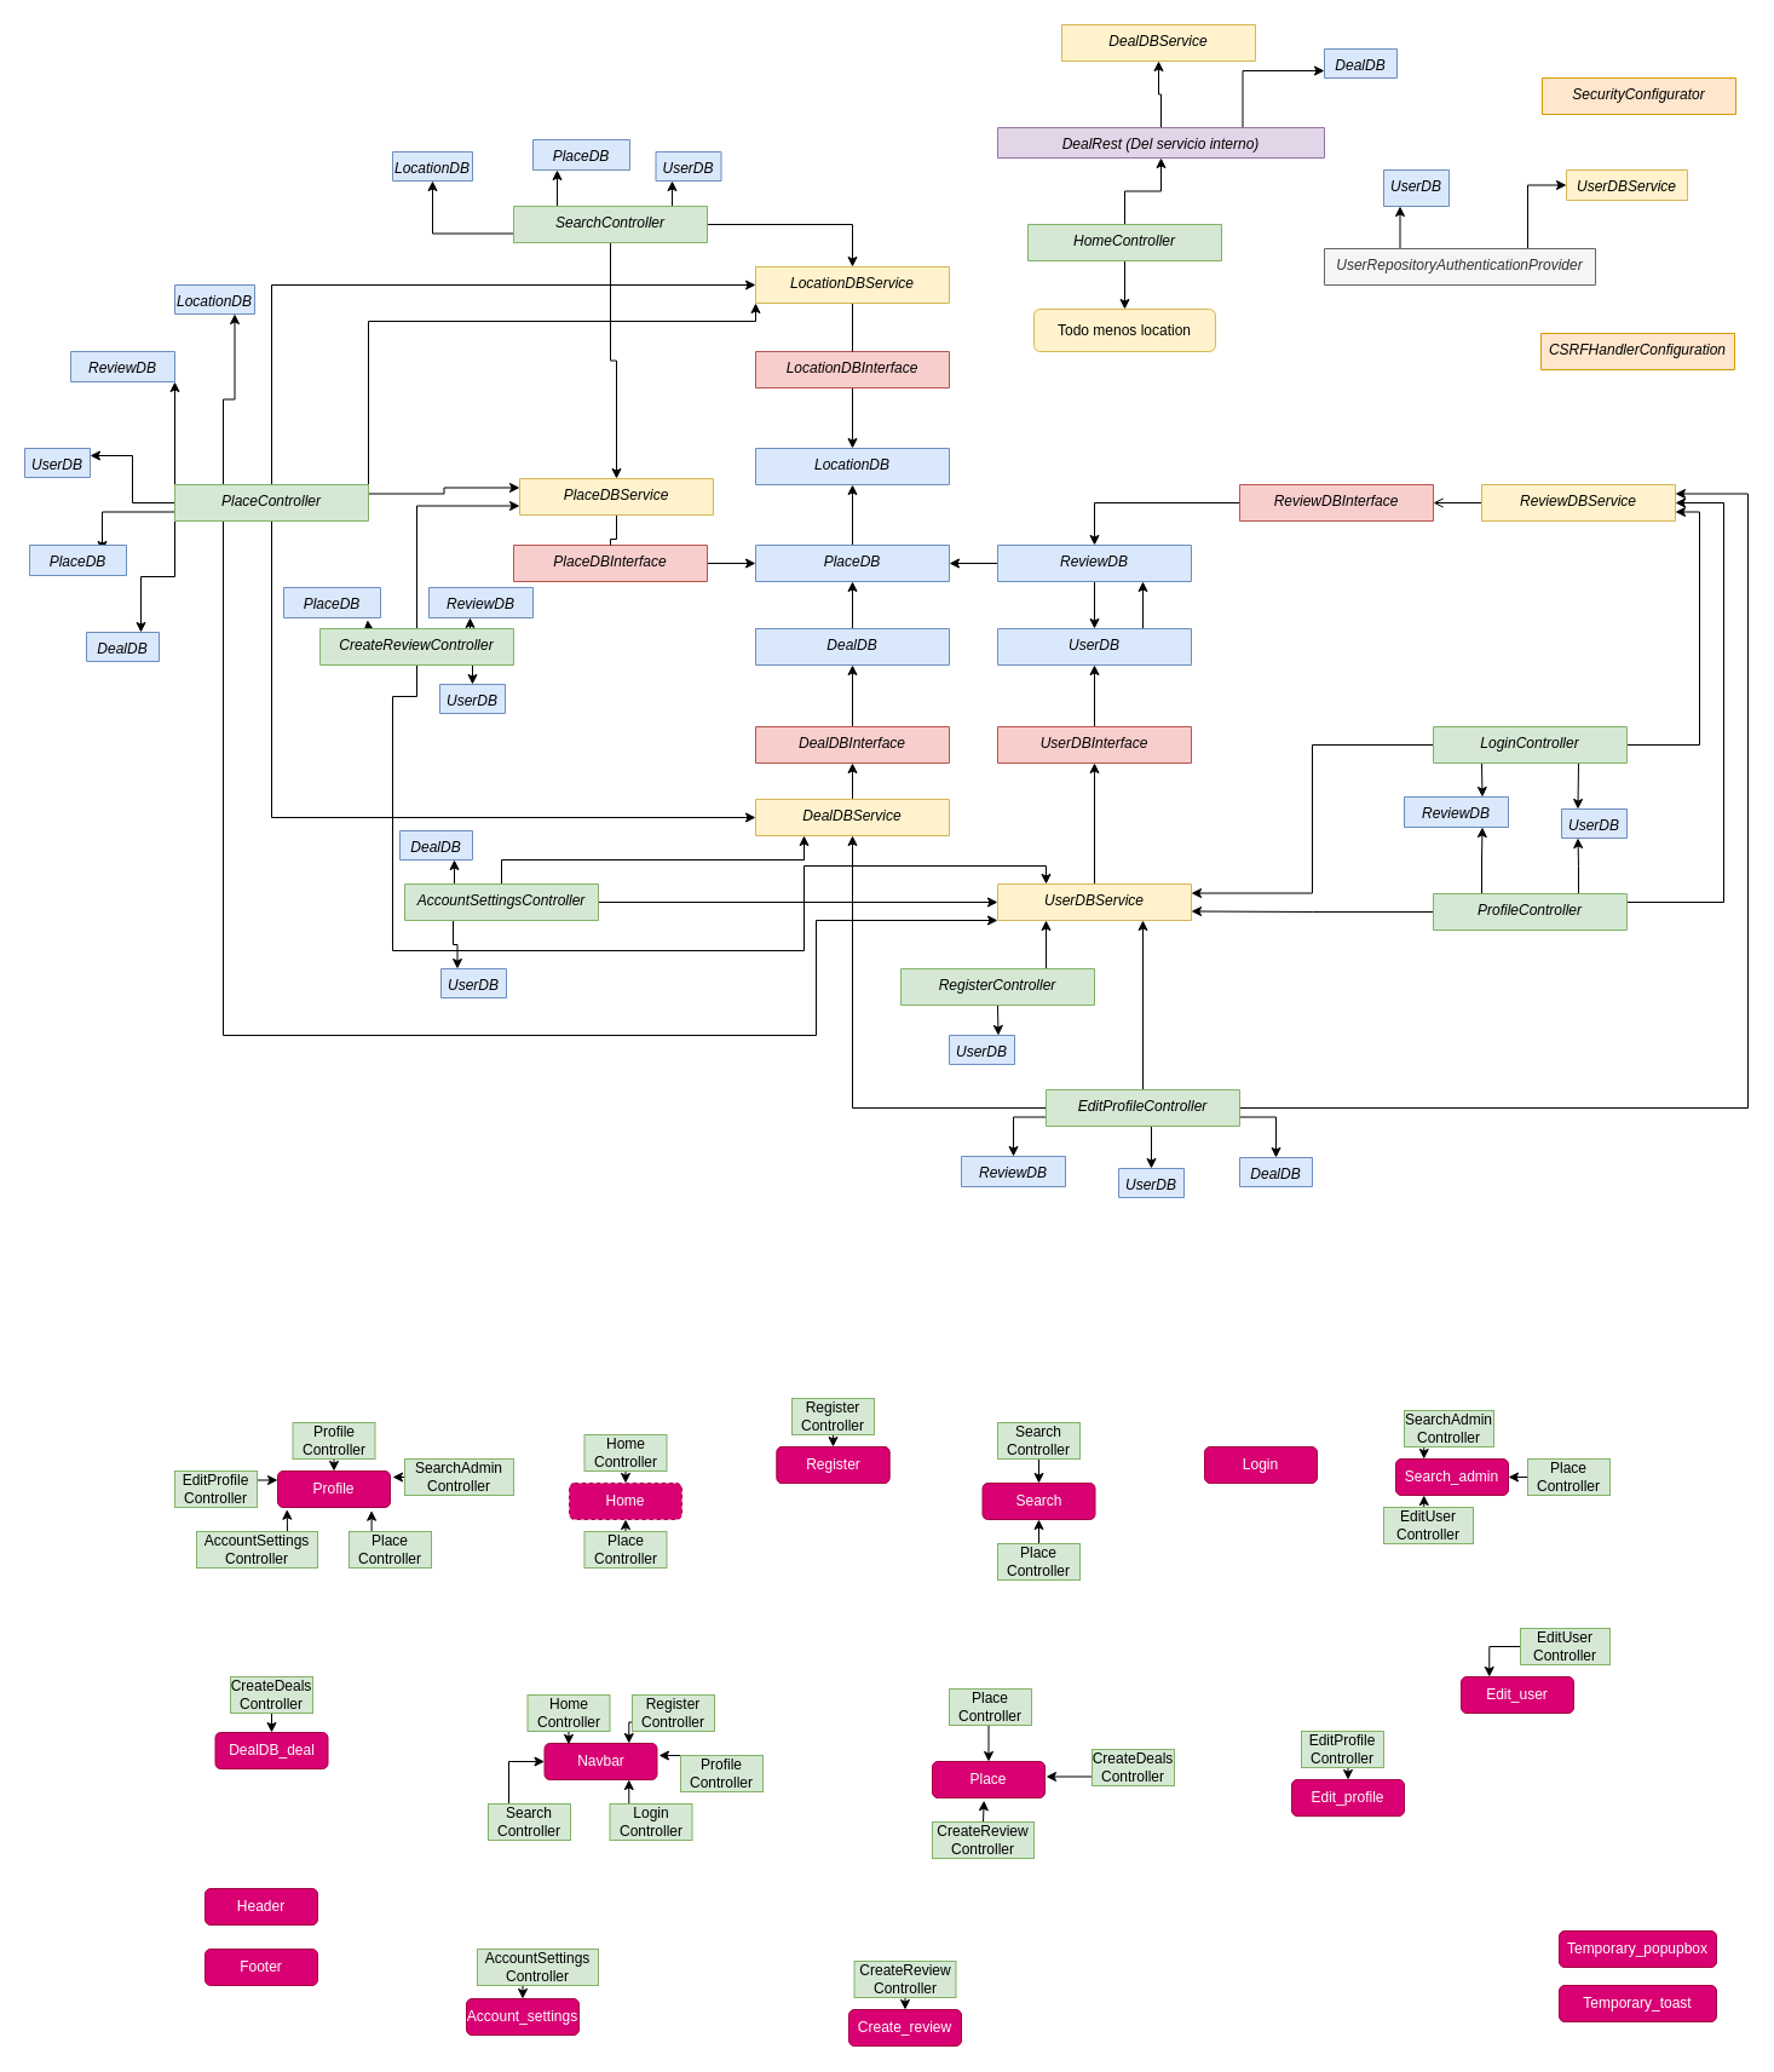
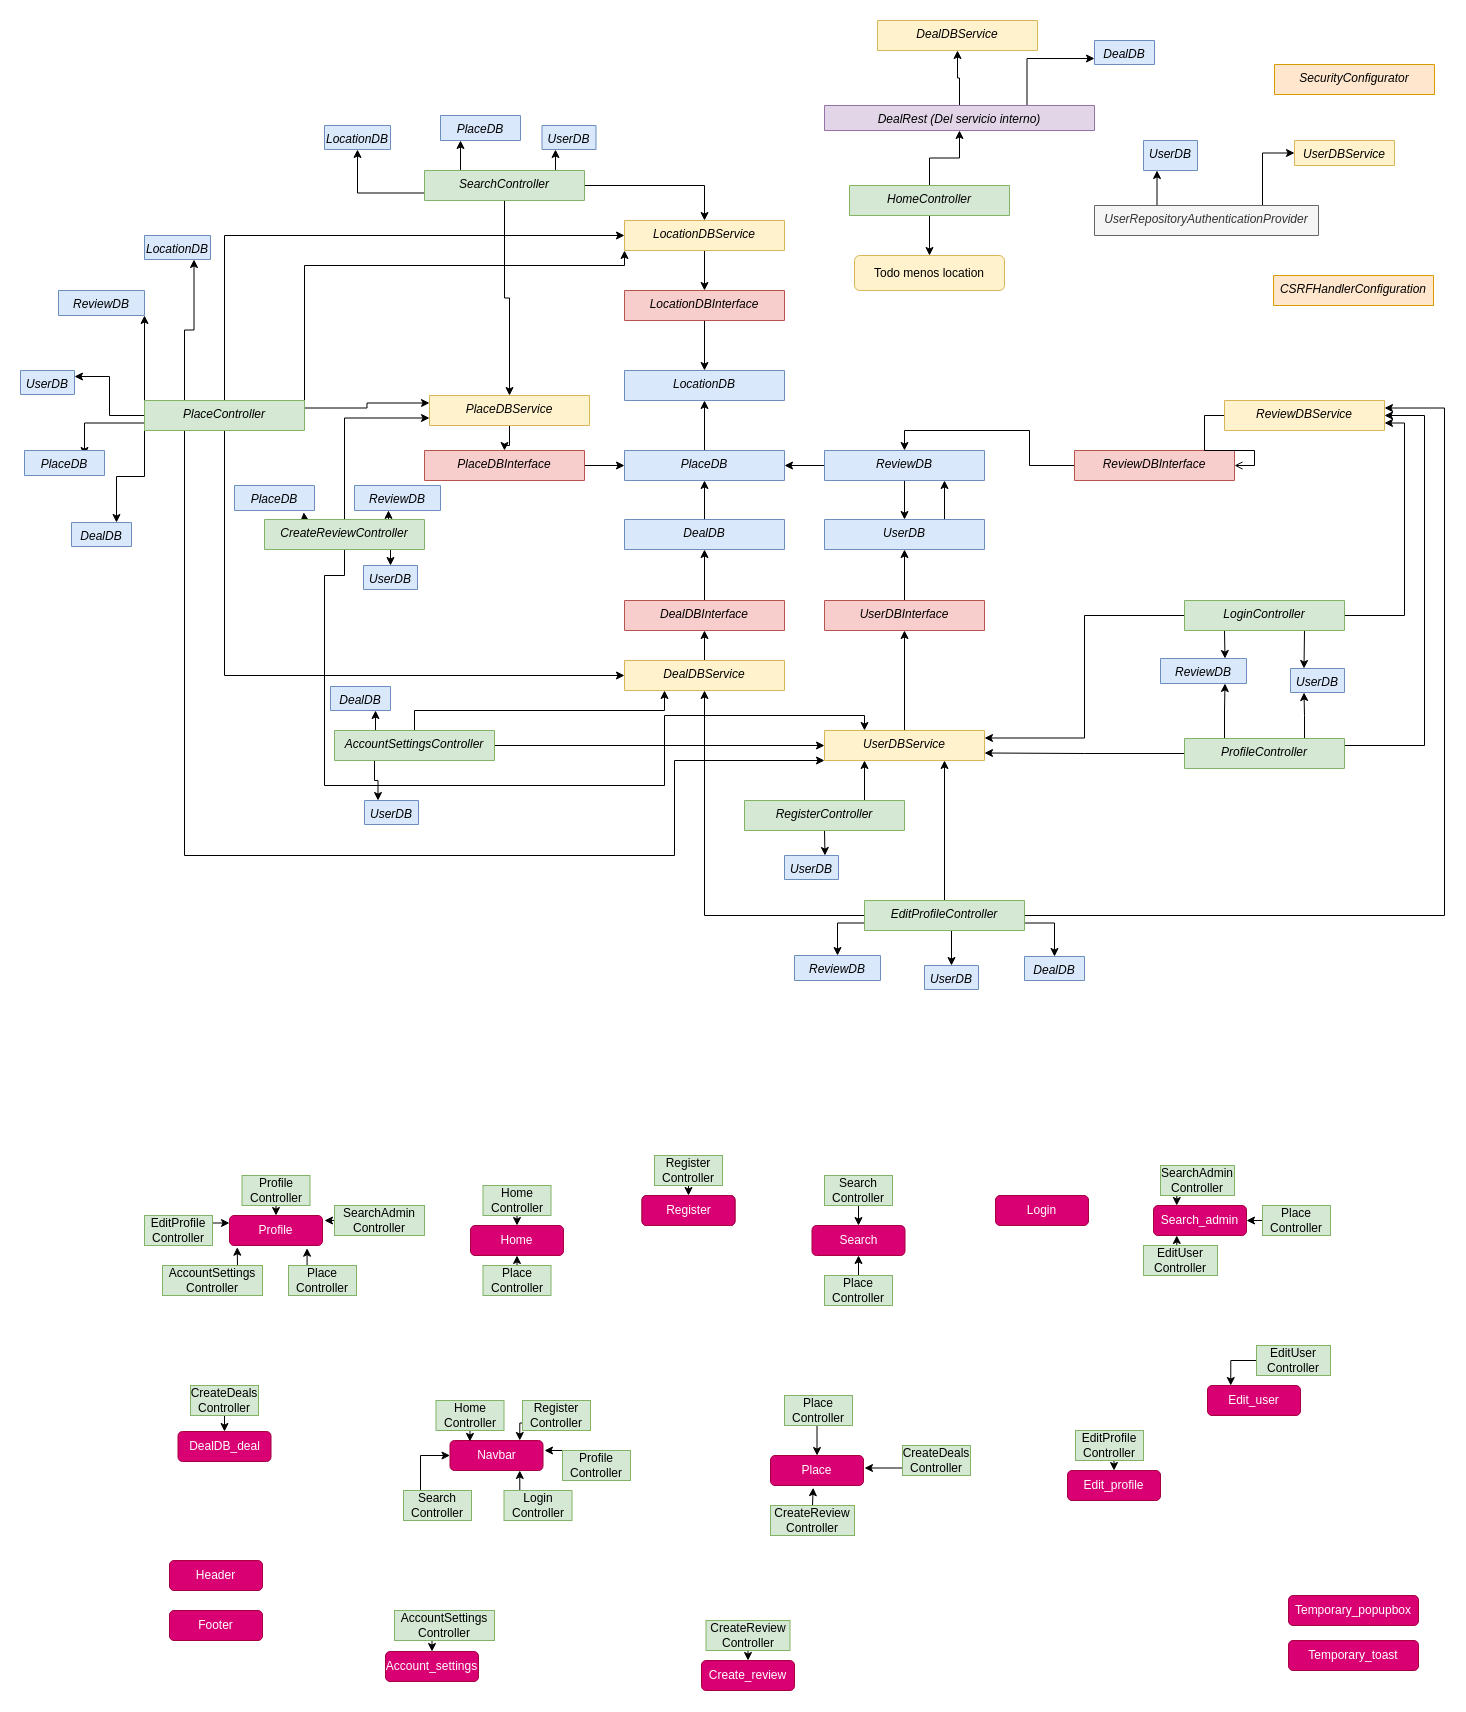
- <mxCell id="78" style="edgeStyle=orthogonalEdgeStyle;rounded=0;orthogonalLoop=1;jettySize=auto;html=1;exitX=0.5;exitY=1;exitDx=0;exitDy=0;entryX=0.5;entryY=0;entryDx=0;entryDy=0;endArrow=none;" parent="1" source="79" target="67" edge="1"><mxGeometry relative="1" as="geometry" /></mxCell>
+ <mxCell id="78" style="edgeStyle=orthogonalEdgeStyle;rounded=0;orthogonalLoop=1;jettySize=auto;html=1;exitX=0.5;exitY=1;exitDx=0;exitDy=0;entryX=0.5;entryY=0;entryDx=0;entryDy=0;" parent="1" source="79" target="67" edge="1"><mxGeometry relative="1" as="geometry" /></mxCell>
- <mxCell id="15" value="ReviewDBInterface" style="swimlane;fontStyle=2;align=center;verticalAlign=top;childLayout=stackLayout;horizontal=1;startSize=30;horizontalStack=0;resizeParent=1;resizeLast=0;collapsible=1;marginBottom=0;rounded=0;shadow=0;strokeWidth=1;fillColor=#f8cecc;strokeColor=#b85450;" parent="1" vertex="1"><mxGeometry x="1024" y="400" width="160" height="30" as="geometry"><mxRectangle x="230" y="140" width="160" height="26" as="alternateBounds" /></mxGeometry></mxCell>
+ <mxCell id="15" value="ReviewDBInterface" style="swimlane;fontStyle=2;align=center;verticalAlign=top;childLayout=stackLayout;horizontal=1;startSize=30;horizontalStack=0;resizeParent=1;resizeLast=0;collapsible=1;marginBottom=0;rounded=0;shadow=0;strokeWidth=1;fillColor=#f8cecc;strokeColor=#b85450;" parent="1" vertex="1"><mxGeometry x="1074" y="450" width="160" height="30" as="geometry"><mxRectangle x="230" y="140" width="160" height="26" as="alternateBounds" /></mxGeometry></mxCell>
- <mxCell id="82" style="edgeStyle=orthogonalEdgeStyle;rounded=0;orthogonalLoop=1;jettySize=auto;html=1;exitX=0.5;exitY=1;exitDx=0;exitDy=0;endArrow=none;" parent="1" source="83" target="13" edge="1"><mxGeometry relative="1" as="geometry" /></mxCell>
+ <mxCell id="82" style="edgeStyle=orthogonalEdgeStyle;rounded=0;orthogonalLoop=1;jettySize=auto;html=1;exitX=0.5;exitY=1;exitDx=0;exitDy=0;" parent="1" source="83" target="13" edge="1"><mxGeometry relative="1" as="geometry" /></mxCell>
- <mxCell id="106" value="Home" style="rounded=1;whiteSpace=wrap;html=1;fillColor=#d80073;fontColor=#ffffff;strokeColor=#A50040;dashed=1;" vertex="1" parent="1"><mxGeometry x="470" y="1225" width="93" height="30" as="geometry" /></mxCell>
+ <mxCell id="106" value="Home" style="rounded=1;whiteSpace=wrap;html=1;fillColor=#d80073;fontColor=#ffffff;strokeColor=#A50040;" vertex="1" parent="1"><mxGeometry x="470" y="1225" width="93" height="30" as="geometry" /></mxCell>
